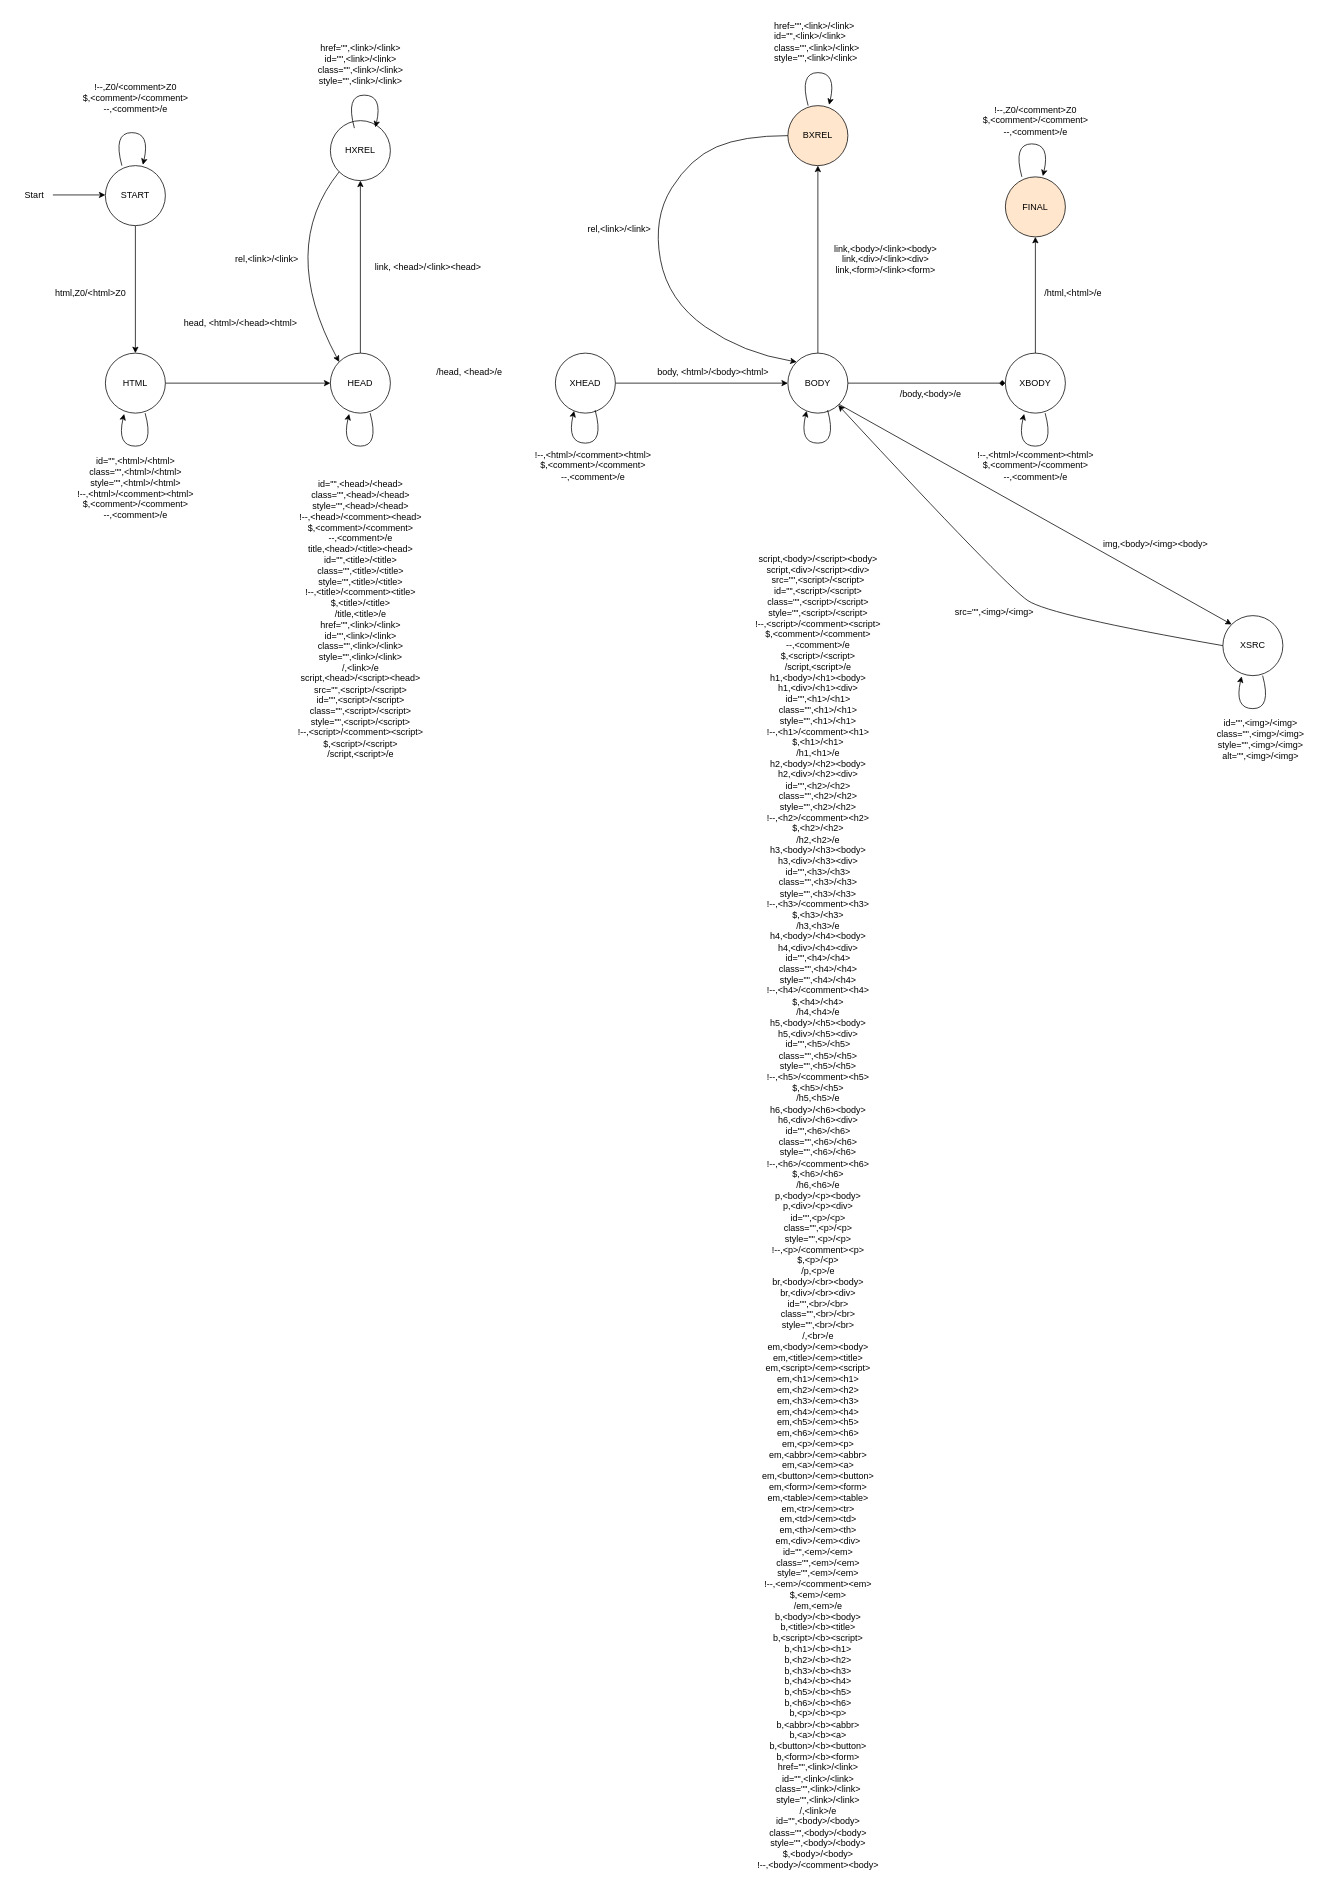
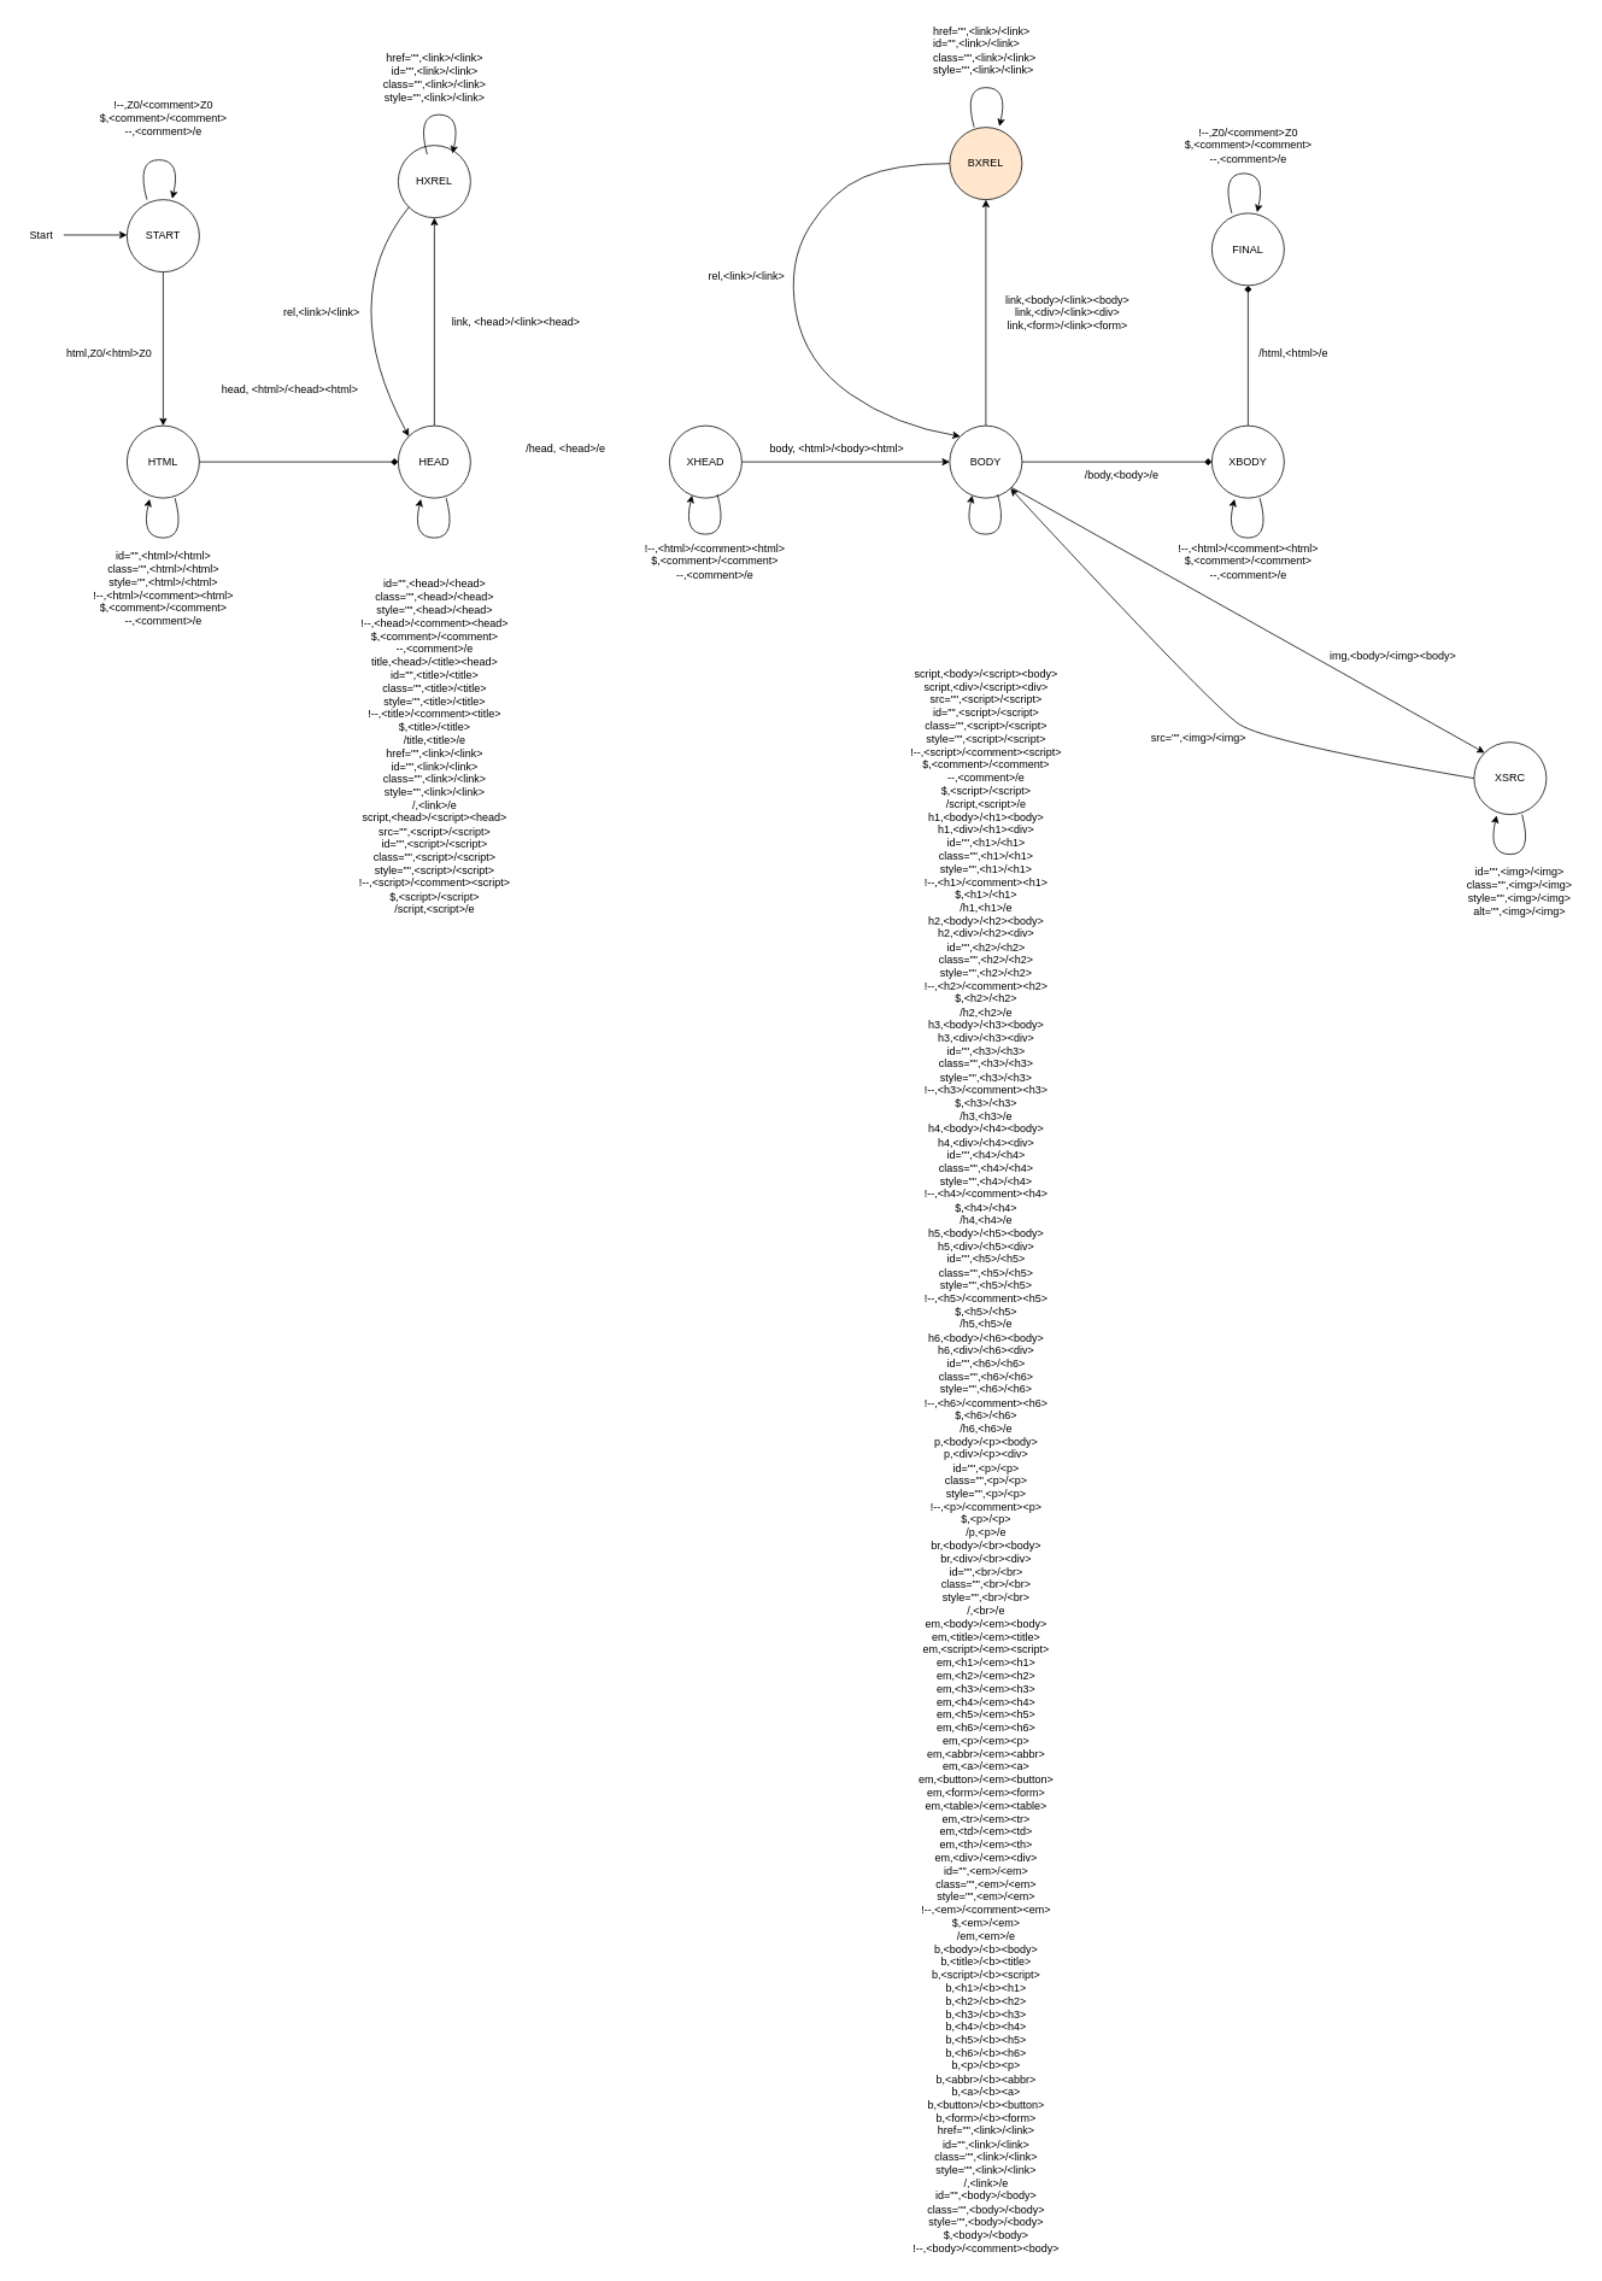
- <mxCell id="10" value="FINAL" style="ellipse;whiteSpace=wrap;html=1;aspect=fixed;fillColor=#ffe6cc;" parent="1" vertex="1"><mxGeometry x="1340" y="235" width="80" height="80" as="geometry" /></mxCell>
+ <mxCell id="10" value="FINAL" style="ellipse;whiteSpace=wrap;html=1;aspect=fixed;" parent="1" vertex="1"><mxGeometry x="1340" y="235" width="80" height="80" as="geometry" /></mxCell>
- <mxCell id="8" style="edgeStyle=orthogonalEdgeStyle;rounded=0;orthogonalLoop=1;jettySize=auto;html=1;exitX=0.5;exitY=0;exitDx=0;exitDy=0;entryX=0.5;entryY=1;entryDx=0;entryDy=0;" parent="1" source="9" target="10" edge="1"><mxGeometry relative="1" as="geometry" /></mxCell>
+ <mxCell id="8" style="edgeStyle=orthogonalEdgeStyle;rounded=0;orthogonalLoop=1;jettySize=auto;html=1;exitX=0.5;exitY=0;exitDx=0;exitDy=0;entryX=0.5;entryY=1;entryDx=0;entryDy=0;endArrow=diamond;" parent="1" source="9" target="10" edge="1"><mxGeometry relative="1" as="geometry" /></mxCell>
- <mxCell id="38" value="body, &amp;lt;html&amp;gt;/&amp;lt;body&amp;gt;&amp;lt;html&amp;gt;" style="text;html=1;align=center;verticalAlign=middle;resizable=0;points=[];autosize=1;strokeColor=none;fillColor=none;" parent="1" vertex="1"><mxGeometry x="865" y="480" width="170" height="30" as="geometry" /></mxCell>
+ <mxCell id="38" value="body, &amp;lt;html&amp;gt;/&amp;lt;body&amp;gt;&amp;lt;html&amp;gt;" style="text;html=1;align=center;verticalAlign=middle;resizable=0;points=[];autosize=1;strokeColor=none;fillColor=none;" parent="1" vertex="1"><mxGeometry x="840" y="480" width="170" height="30" as="geometry" /></mxCell>
- <mxCell id="5" style="edgeStyle=orthogonalEdgeStyle;rounded=0;orthogonalLoop=1;jettySize=auto;html=1;exitX=1;exitY=0.5;exitDx=0;exitDy=0;" parent="1" source="6" target="12" edge="1"><mxGeometry relative="1" as="geometry" /></mxCell>
+ <mxCell id="5" style="edgeStyle=orthogonalEdgeStyle;rounded=0;orthogonalLoop=1;jettySize=auto;html=1;exitX=1;exitY=0.5;exitDx=0;exitDy=0;endArrow=diamond;" parent="1" source="6" target="12" edge="1"><mxGeometry relative="1" as="geometry" /></mxCell>
